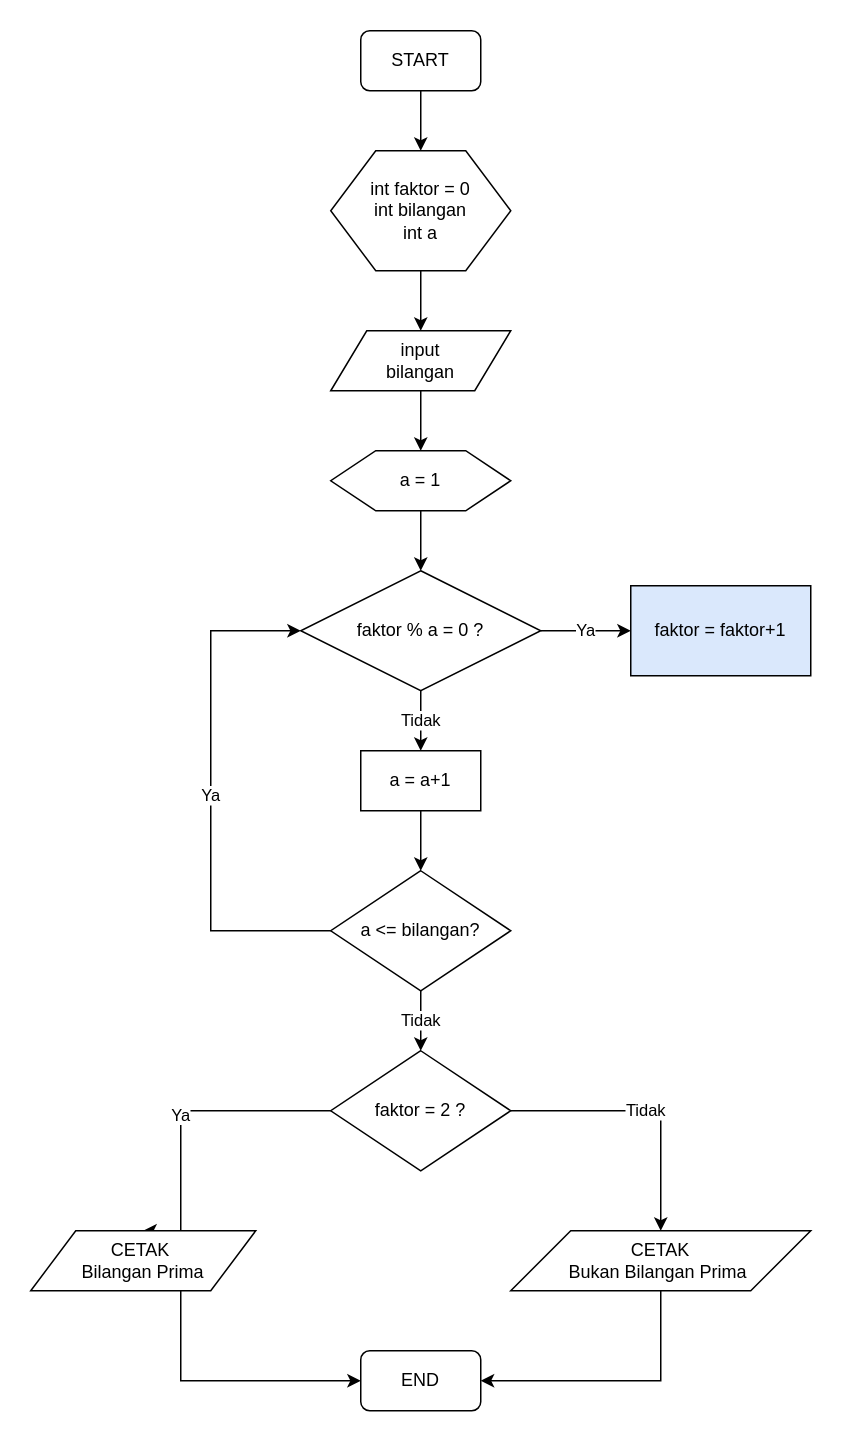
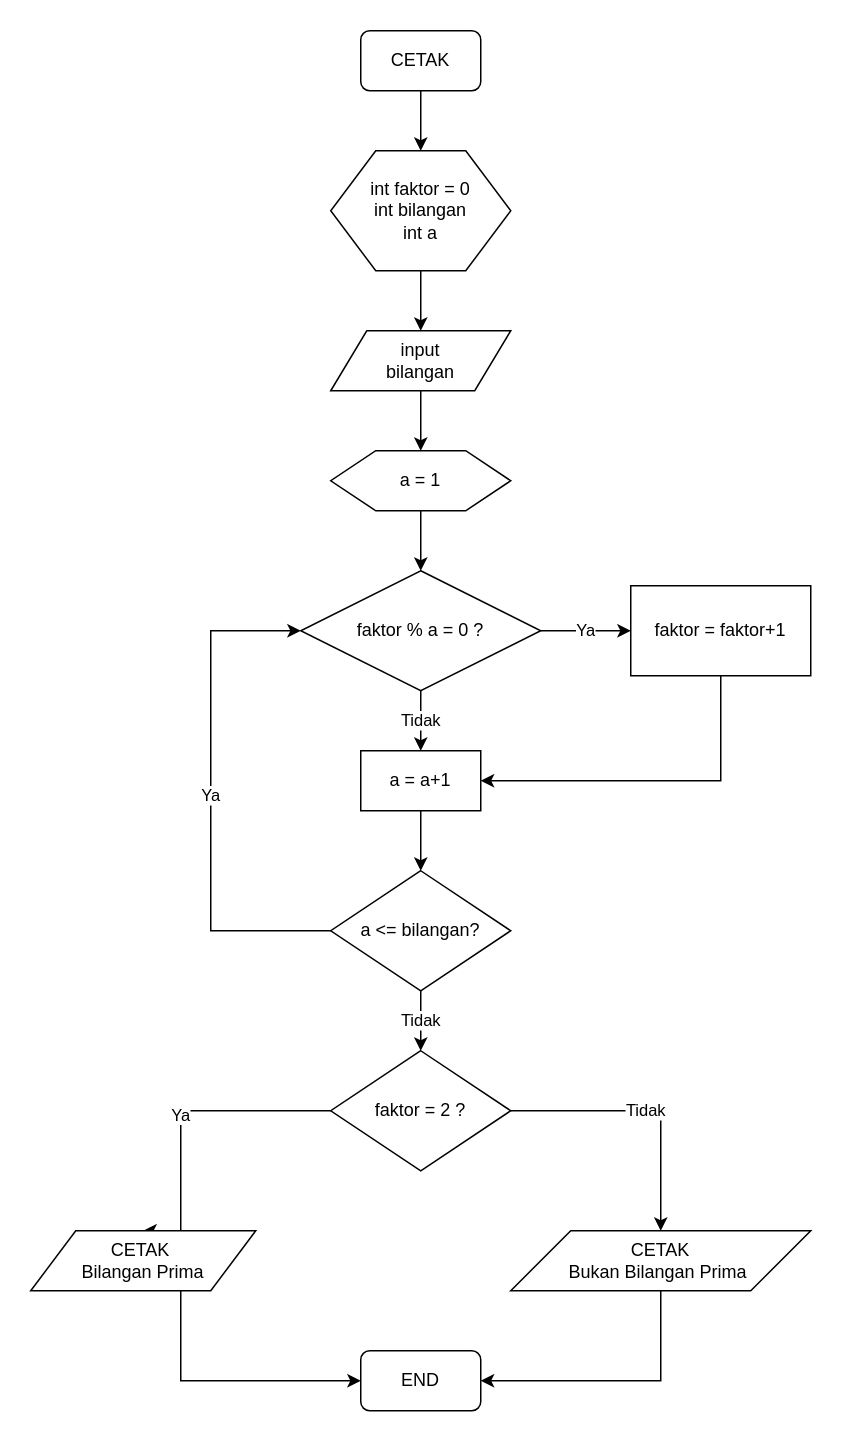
- <mxCell id="3" value="START" style="rounded=1;whiteSpace=wrap;html=1;" vertex="1" parent="1"><mxGeometry x="240" y="20" width="80" height="40" as="geometry" /></mxCell>
+ <mxCell id="3" value="CETAK" style="rounded=1;whiteSpace=wrap;html=1;" vertex="1" parent="1"><mxGeometry x="240" y="20" width="80" height="40" as="geometry" /></mxCell>
- <mxCell id="22" value="faktor = faktor+1" style="rounded=0;whiteSpace=wrap;html=1;fillColor=#dae8fc;" vertex="1" parent="1"><mxGeometry x="420" y="390" width="120" height="60" as="geometry" /></mxCell>
+ <mxCell id="22" value="faktor = faktor+1" style="rounded=0;whiteSpace=wrap;html=1;" vertex="1" parent="1"><mxGeometry x="420" y="390" width="120" height="60" as="geometry" /></mxCell>
+ <mxCell id="21" value="" style="edgeStyle=orthogonalEdgeStyle;rounded=0;orthogonalLoop=1;jettySize=auto;html=1;entryX=1;entryY=0.5;entryDx=0;entryDy=0;" edge="1" parent="1" source="22" target="14"><mxGeometry relative="1" as="geometry"><mxPoint x="480" y="520" as="targetPoint" /><Array as="points"><mxPoint x="480" y="520" /></Array></mxGeometry></mxCell>
